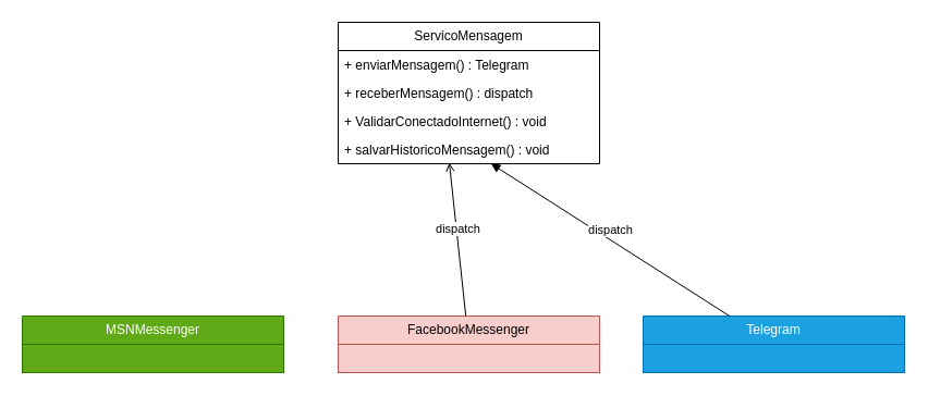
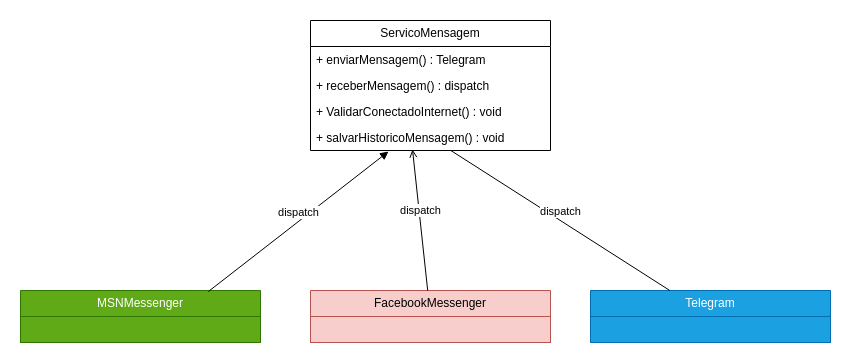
- <mxCell id="15" value="dispatch" style="html=1;verticalAlign=bottom;endArrow=block;curved=0;rounded=0;" edge="1" parent="1" source="6" target="12"><mxGeometry width="80" relative="1" as="geometry"><mxPoint x="370" y="260" as="sourcePoint" /><mxPoint x="450" y="260" as="targetPoint" /></mxGeometry></mxCell>
+ <mxCell id="15" value="dispatch" style="html=1;verticalAlign=bottom;endArrow=none;curved=0;rounded=0;" edge="1" parent="1" source="6" target="12"><mxGeometry width="80" relative="1" as="geometry"><mxPoint x="370" y="260" as="sourcePoint" /><mxPoint x="450" y="260" as="targetPoint" /></mxGeometry></mxCell>
+ <mxCell id="13" value="dispatch" style="html=1;verticalAlign=bottom;endArrow=block;curved=0;rounded=0;exitX=0.783;exitY=0.019;exitDx=0;exitDy=0;exitPerimeter=0;entryX=0.325;entryY=1.038;entryDx=0;entryDy=0;entryPerimeter=0;" edge="1" parent="1" source="2" target="12"><mxGeometry width="80" relative="1" as="geometry"><mxPoint x="370" y="260" as="sourcePoint" /><mxPoint x="450" y="260" as="targetPoint" /></mxGeometry></mxCell>
